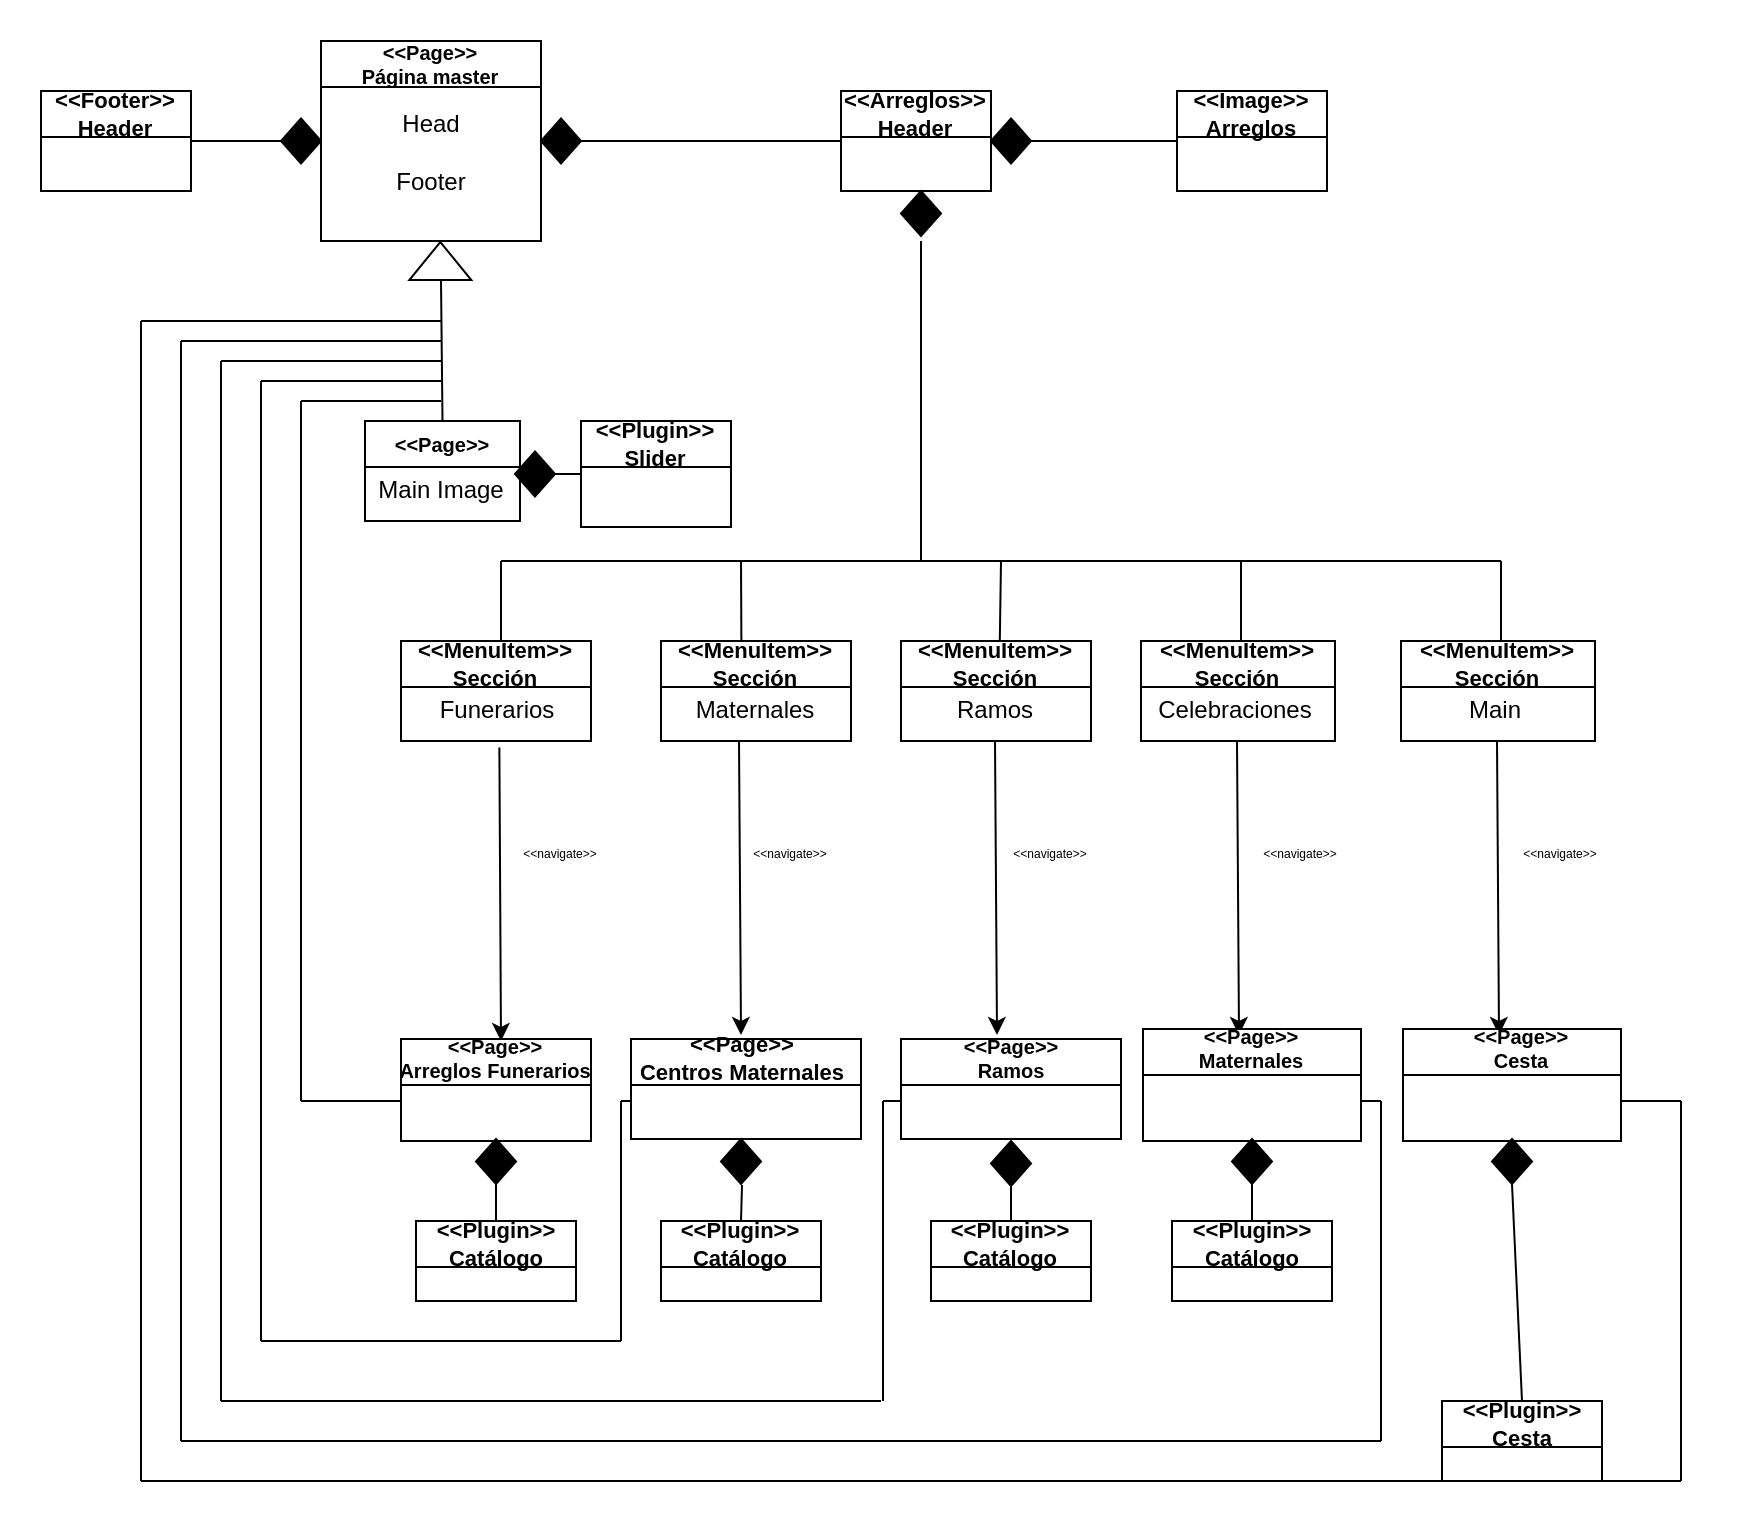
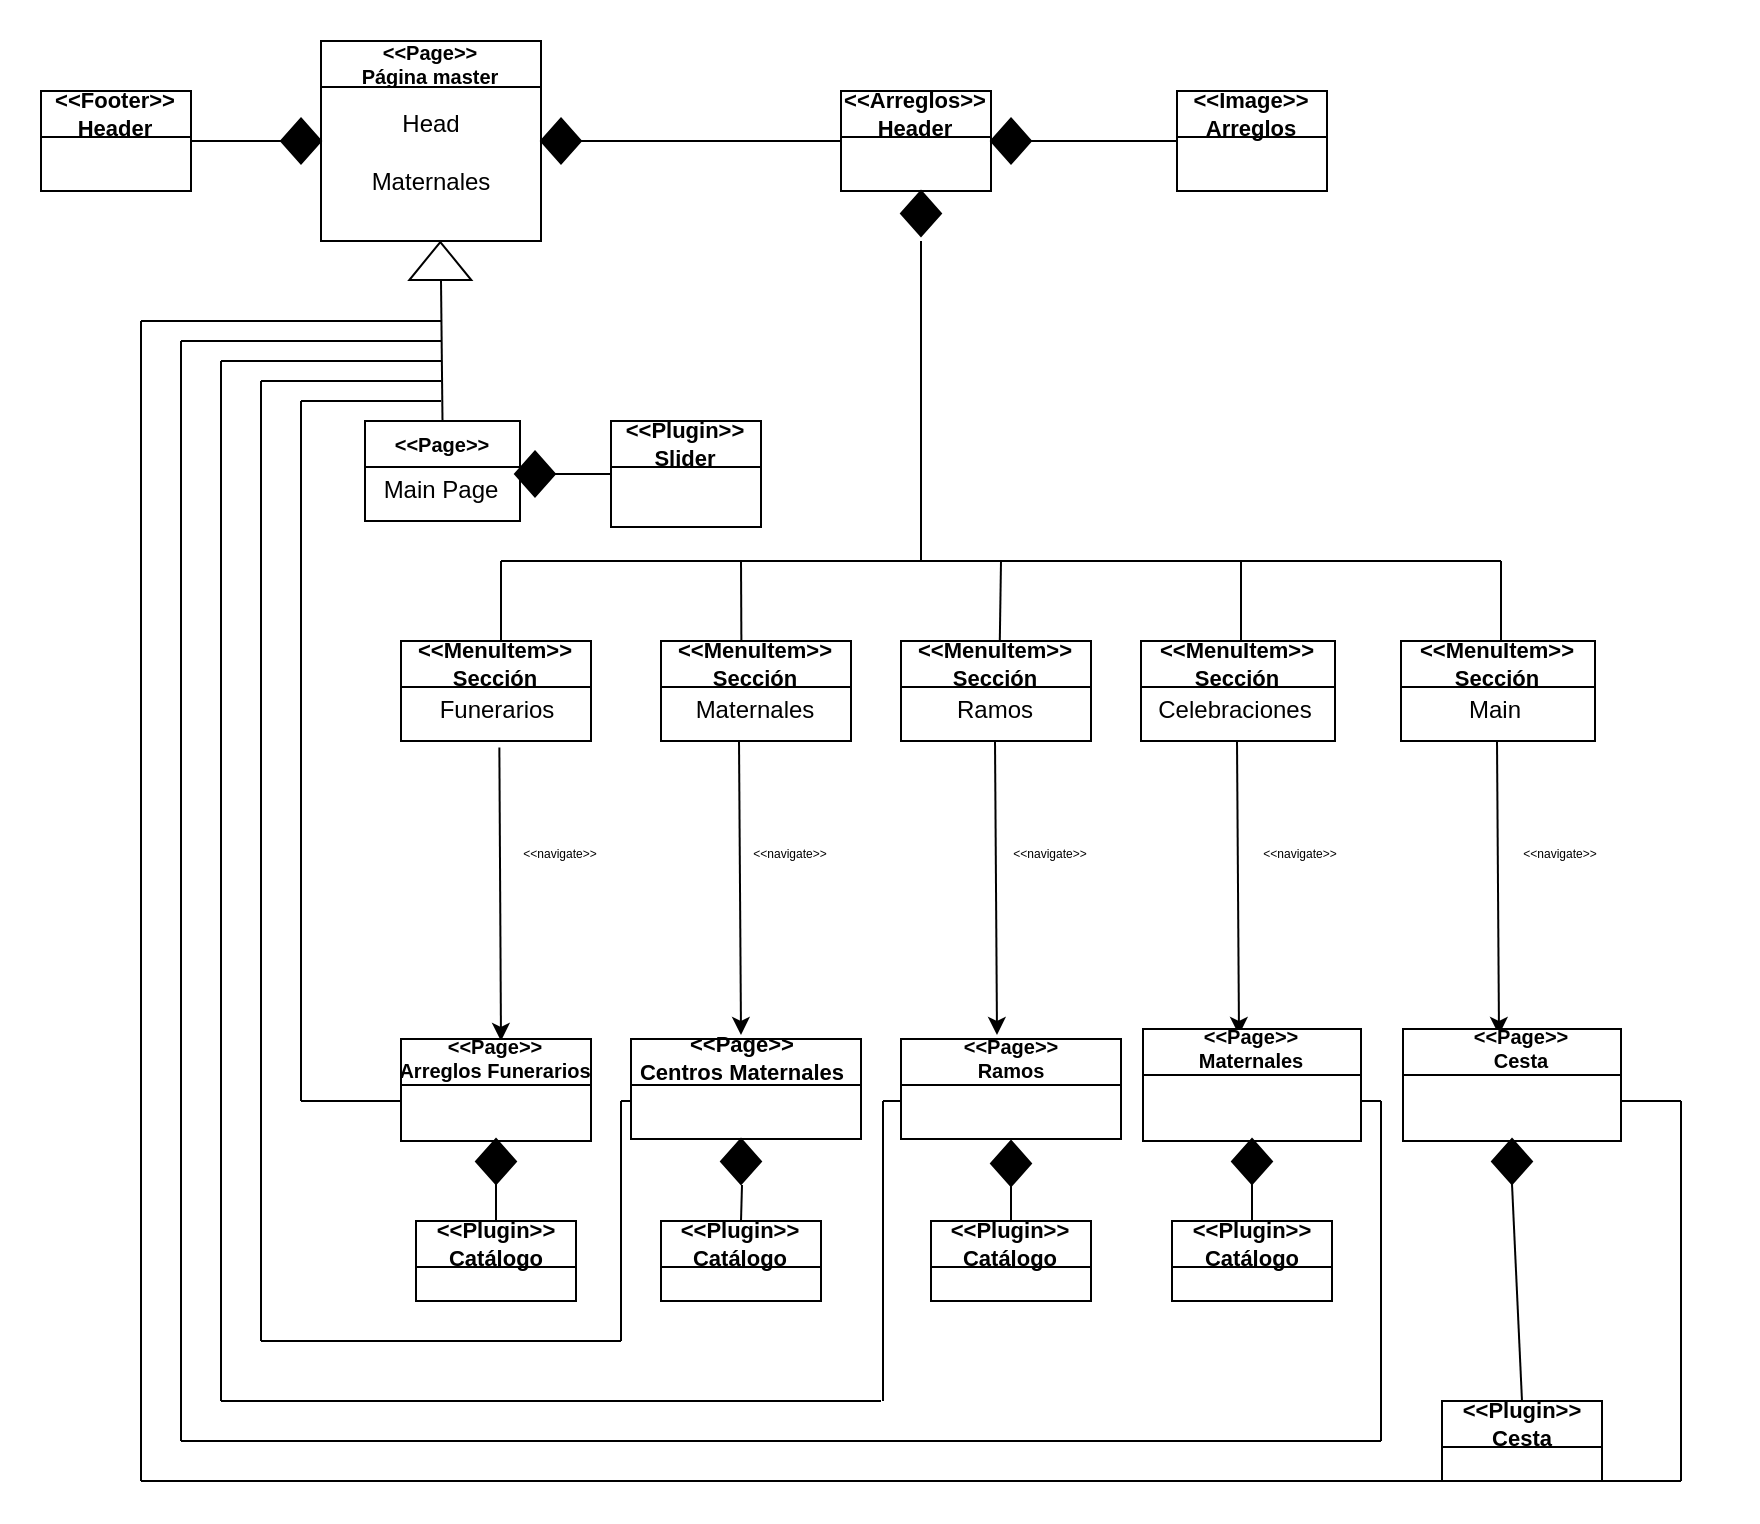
- <mxCell id="3" value="&lt;div&gt;Head&lt;/div&gt;&lt;div&gt;&lt;br&gt;&lt;/div&gt;&lt;div&gt;Footer&lt;/div&gt;&lt;div&gt;&lt;br&gt;&lt;/div&gt;" style="text;html=1;align=center;verticalAlign=middle;resizable=0;points=[];autosize=1;strokeColor=none;fillColor=none;" parent="2" vertex="1"><mxGeometry x="25" y="27.5" width="60" height="70" as="geometry" /></mxCell>
+ <mxCell id="3" value="&lt;div&gt;Head&lt;/div&gt;&lt;div&gt;&lt;br&gt;&lt;/div&gt;&lt;div&gt;Maternales&lt;/div&gt;&lt;div&gt;&lt;br&gt;&lt;/div&gt;" style="text;html=1;align=center;verticalAlign=middle;resizable=0;points=[];autosize=1;strokeColor=none;fillColor=none;" parent="2" vertex="1"><mxGeometry x="25" y="27.5" width="60" height="70" as="geometry" /></mxCell>
- <mxCell id="16" value="&lt;div style=&quot;font-size: 11px;&quot;&gt;&lt;font style=&quot;font-size: 11px;&quot;&gt;&amp;lt;&amp;lt;Plugin&amp;gt;&amp;gt;&lt;/font&gt;&lt;/div&gt;&lt;div style=&quot;font-size: 11px;&quot;&gt;&lt;font style=&quot;font-size: 11px;&quot;&gt;Slider&lt;font style=&quot;font-size: 11px;&quot;&gt;&lt;br&gt;&lt;/font&gt;&lt;/font&gt;&lt;/div&gt;" style="swimlane;whiteSpace=wrap;html=1;" parent="1" vertex="1"><mxGeometry x="290" y="210" width="75" height="53" as="geometry" /></mxCell>
+ <mxCell id="16" value="&lt;div style=&quot;font-size: 11px;&quot;&gt;&lt;font style=&quot;font-size: 11px;&quot;&gt;&amp;lt;&amp;lt;Plugin&amp;gt;&amp;gt;&lt;/font&gt;&lt;/div&gt;&lt;div style=&quot;font-size: 11px;&quot;&gt;&lt;font style=&quot;font-size: 11px;&quot;&gt;Slider&lt;font style=&quot;font-size: 11px;&quot;&gt;&lt;br&gt;&lt;/font&gt;&lt;/font&gt;&lt;/div&gt;" style="swimlane;whiteSpace=wrap;html=1;" parent="1" vertex="1"><mxGeometry x="305" y="210" width="75" height="53" as="geometry" /></mxCell>
- <mxCell id="14" value="Main Image" style="text;html=1;align=center;verticalAlign=middle;resizable=0;points=[];autosize=1;strokeColor=none;fillColor=none;" parent="13" vertex="1"><mxGeometry x="-2.5" y="20" width="80" height="30" as="geometry" /></mxCell>
+ <mxCell id="14" value="Main Page" style="text;html=1;align=center;verticalAlign=middle;resizable=0;points=[];autosize=1;strokeColor=none;fillColor=none;" parent="13" vertex="1"><mxGeometry x="-2.5" y="20" width="80" height="30" as="geometry" /></mxCell>
